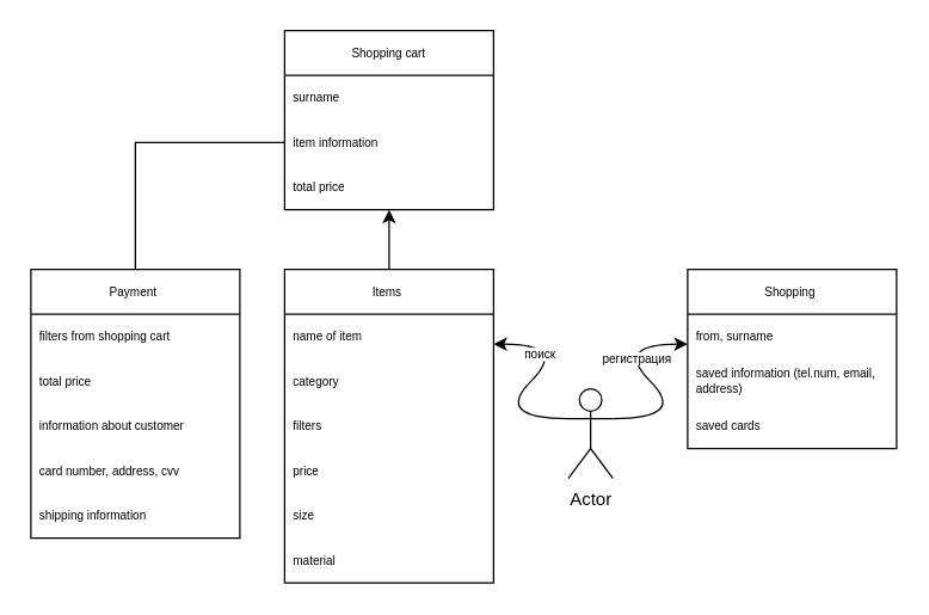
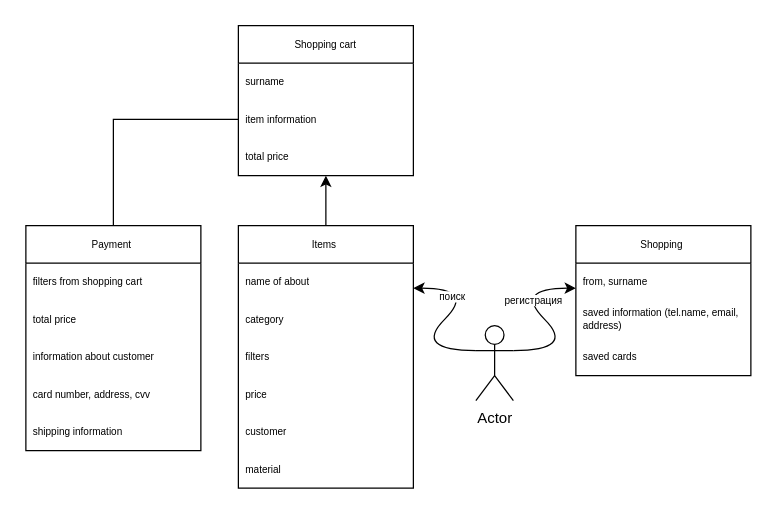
- <mxCell id="13" value="name of item" style="text;strokeColor=none;fillColor=none;align=left;verticalAlign=middle;spacingLeft=4;spacingRight=4;overflow=hidden;points=[[0,0.5],[1,0.5]];portConstraint=eastwest;rotatable=0;whiteSpace=wrap;html=1;fontSize=8;labelBackgroundColor=default;swimlaneFillColor=default;" vertex="1" parent="12"><mxGeometry y="30" width="140" height="30" as="geometry" /></mxCell>
+ <mxCell id="13" value="name of about" style="text;strokeColor=none;fillColor=none;align=left;verticalAlign=middle;spacingLeft=4;spacingRight=4;overflow=hidden;points=[[0,0.5],[1,0.5]];portConstraint=eastwest;rotatable=0;whiteSpace=wrap;html=1;fontSize=8;labelBackgroundColor=default;swimlaneFillColor=default;" vertex="1" parent="12"><mxGeometry y="30" width="140" height="30" as="geometry" /></mxCell>
- <mxCell id="7" value="saved information (tel.num, email, address)" style="text;strokeColor=none;fillColor=none;align=left;verticalAlign=middle;spacingLeft=4;spacingRight=4;overflow=hidden;points=[[0,0.5],[1,0.5]];portConstraint=eastwest;rotatable=0;whiteSpace=wrap;html=1;fontSize=8;labelBackgroundColor=default;swimlaneFillColor=default;" parent="5" vertex="1"><mxGeometry y="60" width="140" height="30" as="geometry" /></mxCell>
+ <mxCell id="7" value="saved information (tel.name, email, address)" style="text;strokeColor=none;fillColor=none;align=left;verticalAlign=middle;spacingLeft=4;spacingRight=4;overflow=hidden;points=[[0,0.5],[1,0.5]];portConstraint=eastwest;rotatable=0;whiteSpace=wrap;html=1;fontSize=8;labelBackgroundColor=default;swimlaneFillColor=default;" parent="5" vertex="1"><mxGeometry y="60" width="140" height="30" as="geometry" /></mxCell>
- <mxCell id="17" value="size" style="text;strokeColor=none;fillColor=none;align=left;verticalAlign=middle;spacingLeft=4;spacingRight=4;overflow=hidden;points=[[0,0.5],[1,0.5]];portConstraint=eastwest;rotatable=0;whiteSpace=wrap;html=1;fontSize=8;labelBackgroundColor=default;swimlaneFillColor=default;" vertex="1" parent="12"><mxGeometry y="150" width="140" height="30" as="geometry" /></mxCell>
+ <mxCell id="17" value="customer" style="text;strokeColor=none;fillColor=none;align=left;verticalAlign=middle;spacingLeft=4;spacingRight=4;overflow=hidden;points=[[0,0.5],[1,0.5]];portConstraint=eastwest;rotatable=0;whiteSpace=wrap;html=1;fontSize=8;labelBackgroundColor=default;swimlaneFillColor=default;" vertex="1" parent="12"><mxGeometry y="150" width="140" height="30" as="geometry" /></mxCell>
